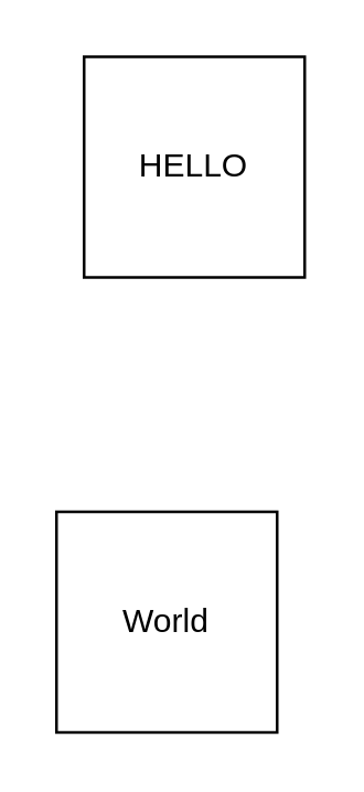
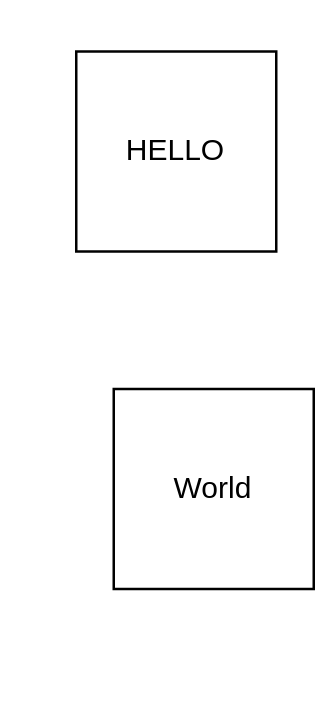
- <mxCell id="3" value="World" style="whiteSpace=wrap;html=1;aspect=fixed;" vertex="1" parent="1"><mxGeometry x="20" y="185" width="80" height="80" as="geometry" /></mxCell>
+ <mxCell id="3" value="World" style="whiteSpace=wrap;html=1;aspect=fixed;" vertex="1" parent="1"><mxGeometry x="45" y="155" width="80" height="80" as="geometry" /></mxCell>
